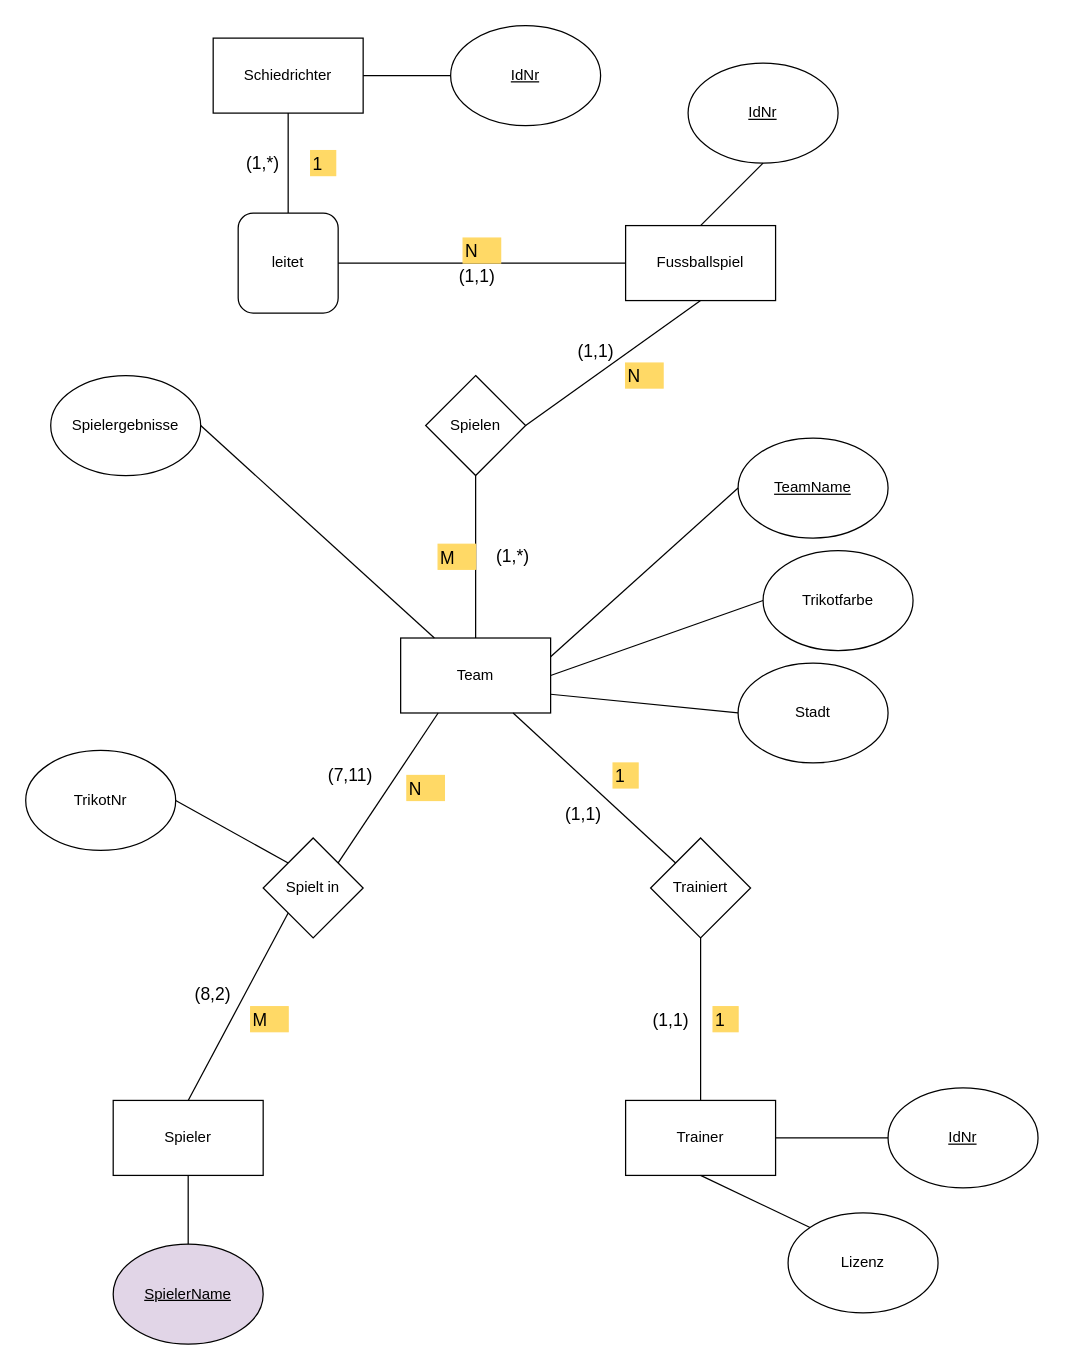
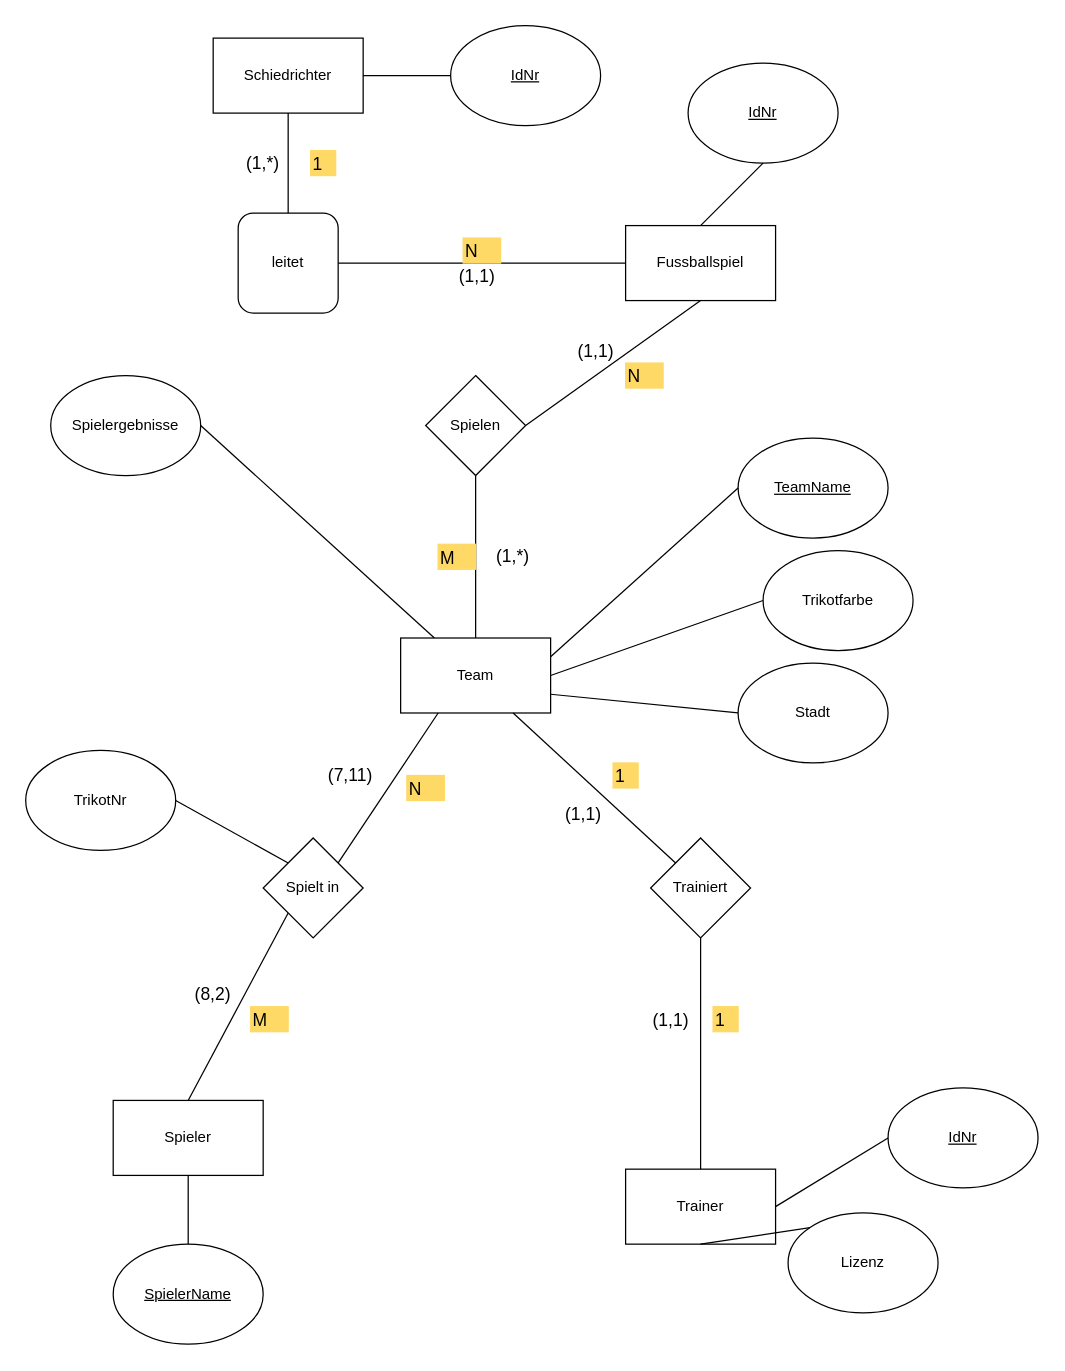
- <mxCell id="5" value="Trainer" style="rounded=0;whiteSpace=wrap;html=1;" vertex="1" parent="1"><mxGeometry x="500" y="880" width="120" height="60" as="geometry" /></mxCell>
+ <mxCell id="5" value="Trainer" style="rounded=0;whiteSpace=wrap;html=1;" vertex="1" parent="1"><mxGeometry x="500" y="935" width="120" height="60" as="geometry" /></mxCell>
- <mxCell id="17" value="&lt;u&gt;SpielerName&lt;/u&gt;" style="ellipse;whiteSpace=wrap;html=1;fillColor=#e1d5e7;" vertex="1" parent="1"><mxGeometry x="90" y="995" width="120" height="80" as="geometry" /></mxCell>
+ <mxCell id="17" value="&lt;u&gt;SpielerName&lt;/u&gt;" style="ellipse;whiteSpace=wrap;html=1;" vertex="1" parent="1"><mxGeometry x="90" y="995" width="120" height="80" as="geometry" /></mxCell>
